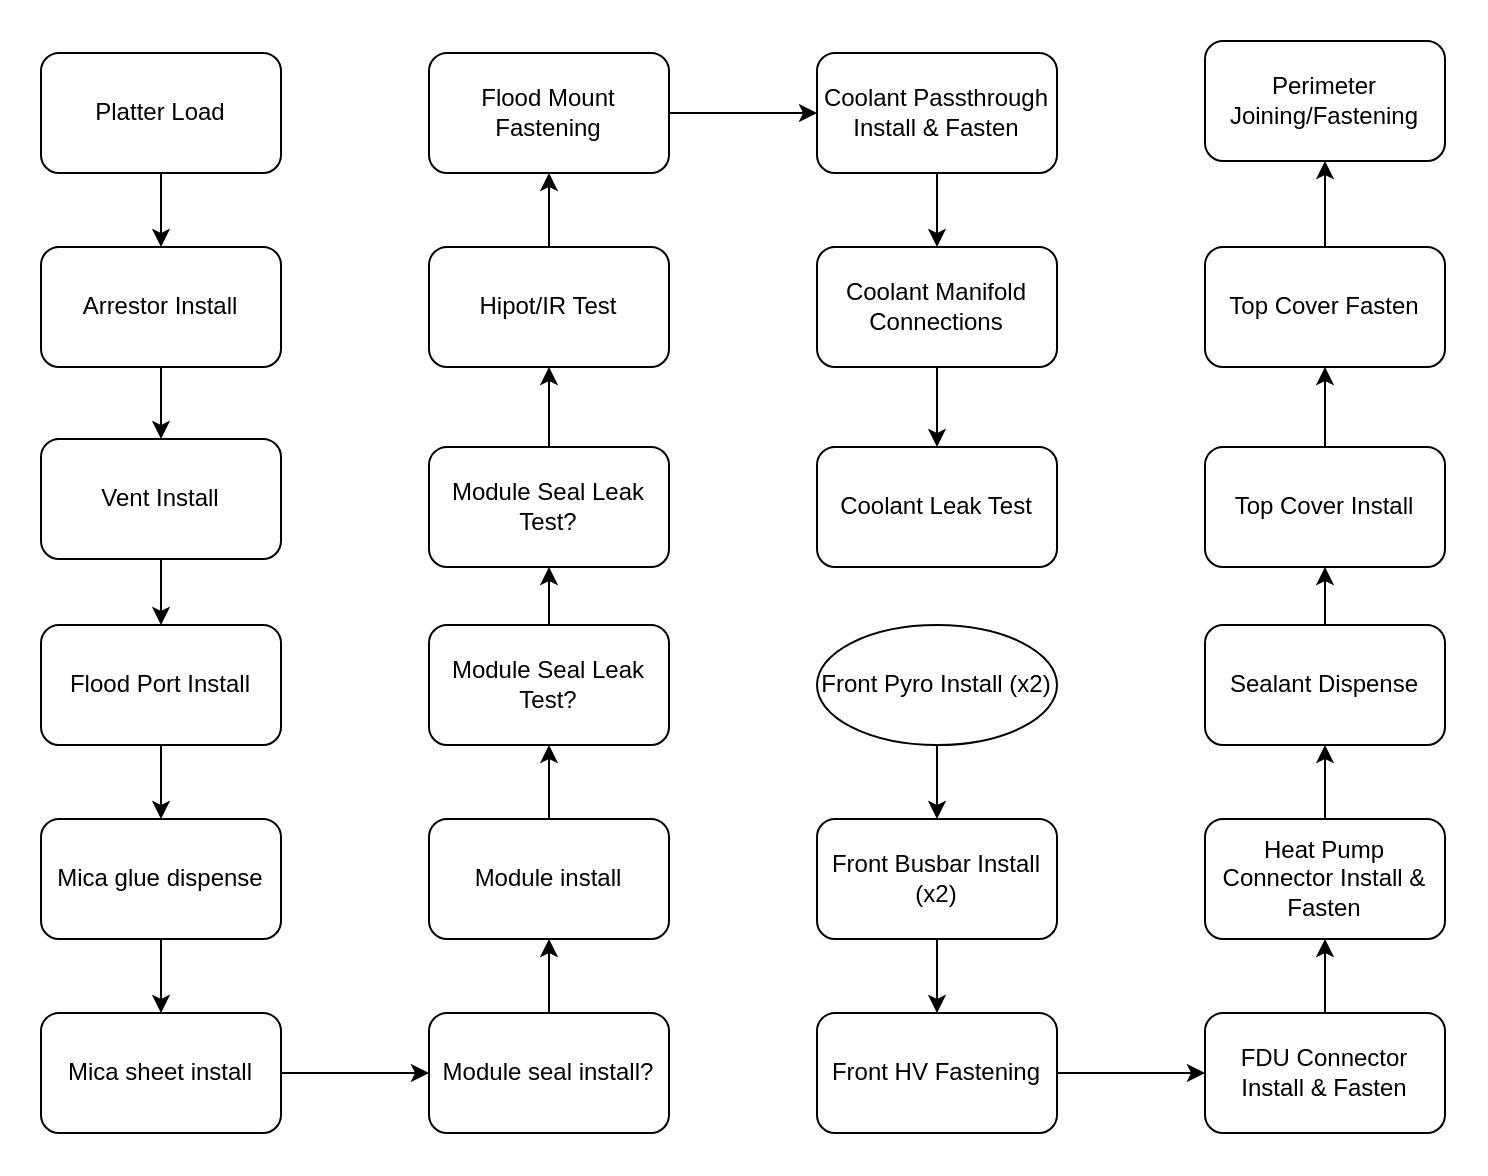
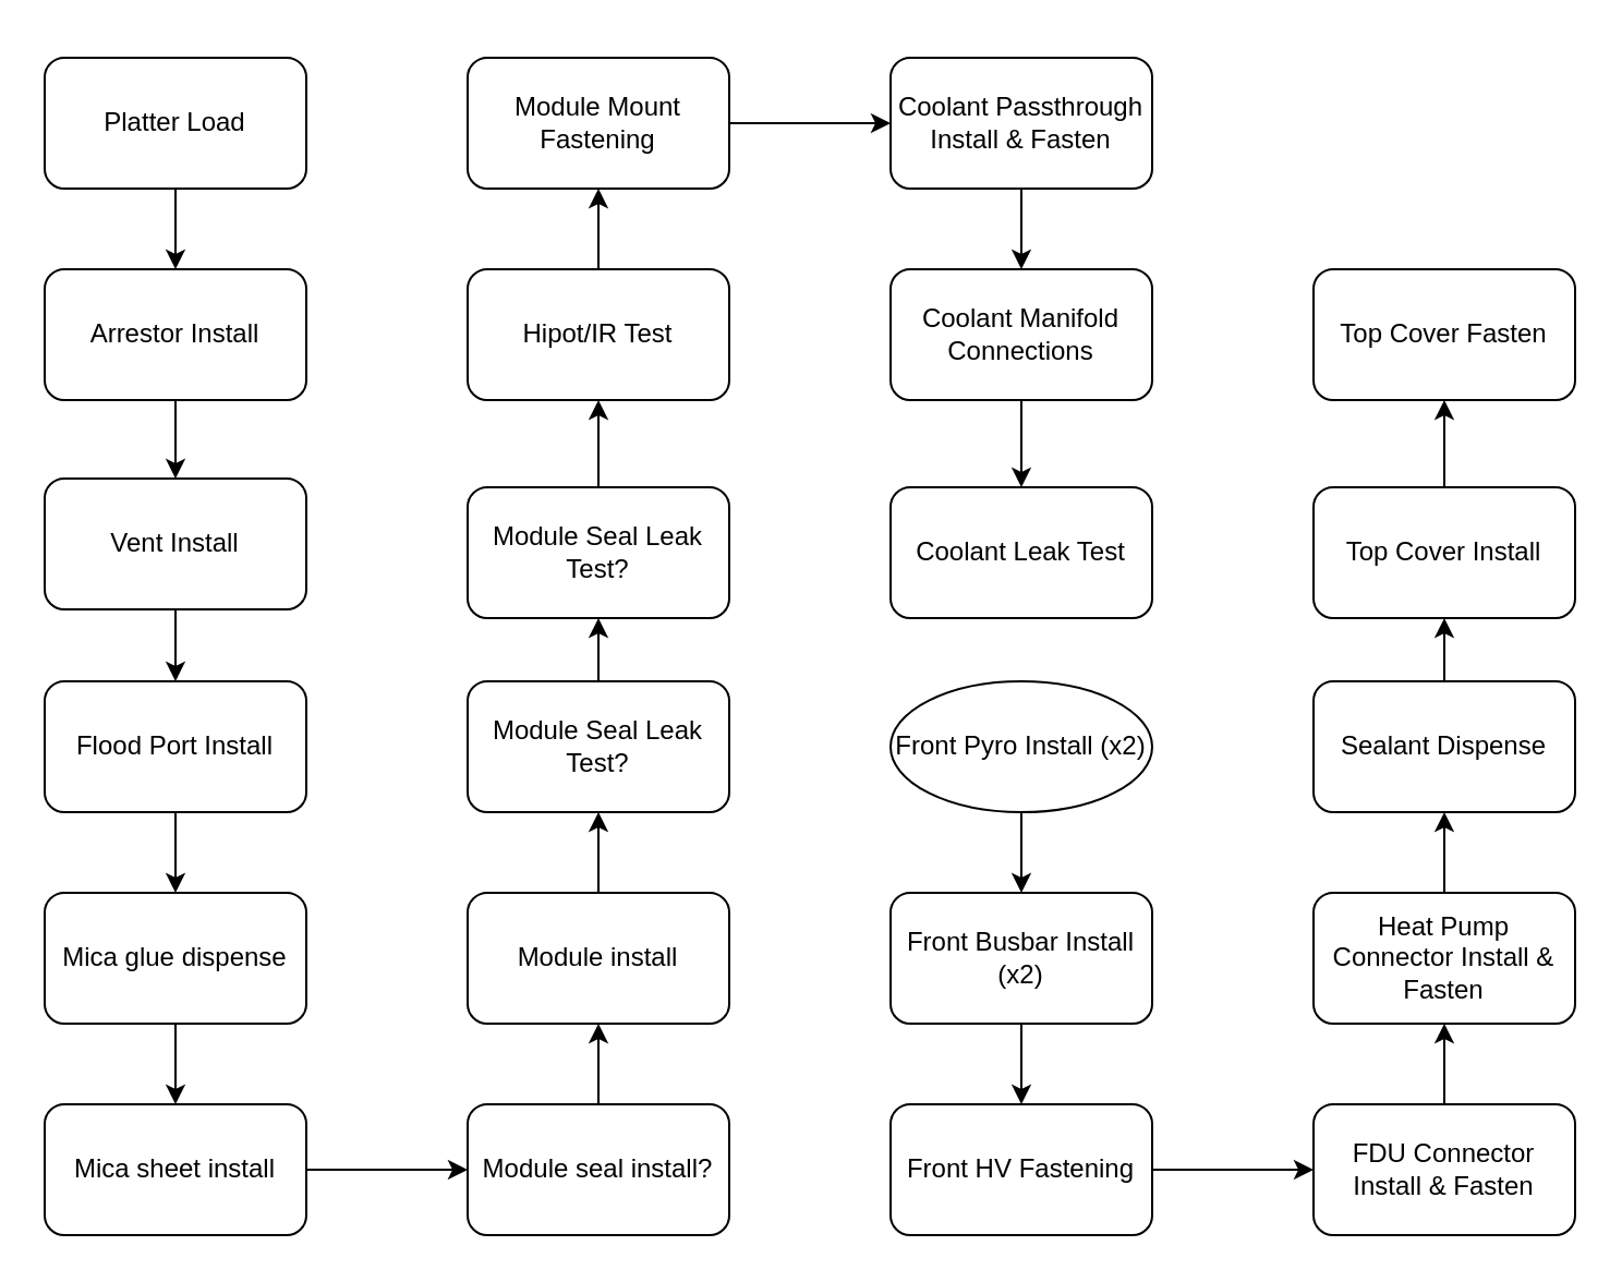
- <mxCell id="47" value="Perimeter Joining/Fastening" style="rounded=1;whiteSpace=wrap;html=1;flipV=0;flipH=1;direction=west;" vertex="1" parent="1"><mxGeometry x="602" y="20" width="120" height="60" as="geometry" /></mxCell>
- <mxCell id="19" value="Flood Mount Fastening" style="rounded=1;whiteSpace=wrap;html=1;" vertex="1" parent="1"><mxGeometry x="214" y="26" width="120" height="60" as="geometry" /></mxCell>
+ <mxCell id="19" value="Module Mount Fastening" style="rounded=1;whiteSpace=wrap;html=1;" vertex="1" parent="1"><mxGeometry x="214" y="26" width="120" height="60" as="geometry" /></mxCell>
- <mxCell id="45" value="" style="edgeStyle=orthogonalEdgeStyle;rounded=0;orthogonalLoop=1;jettySize=auto;html=1;" edge="1" parent="1" source="46" target="47"><mxGeometry relative="1" as="geometry" /></mxCell>
